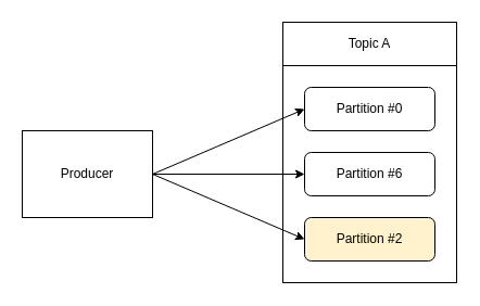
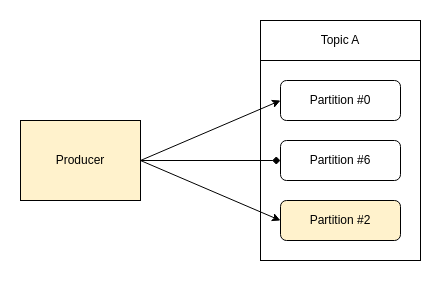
- <mxCell id="2" value="Producer" style="rounded=0;whiteSpace=wrap;html=1;" vertex="1" parent="1"><mxGeometry x="20" y="120" width="120" height="80" as="geometry" /></mxCell>
+ <mxCell id="2" value="Producer" style="rounded=0;whiteSpace=wrap;html=1;fillColor=#fff2cc;" vertex="1" parent="1"><mxGeometry x="20" y="120" width="120" height="80" as="geometry" /></mxCell>
- <mxCell id="9" value="" style="endArrow=classic;html=1;exitX=1;exitY=0.5;exitDx=0;exitDy=0;entryX=0;entryY=0.5;entryDx=0;entryDy=0;" edge="1" parent="1" source="2" target="5"><mxGeometry width="50" height="50" relative="1" as="geometry"><mxPoint x="150" y="170" as="sourcePoint" /><mxPoint x="290" y="110" as="targetPoint" /></mxGeometry></mxCell>
+ <mxCell id="9" value="" style="endArrow=diamond;html=1;exitX=1;exitY=0.5;exitDx=0;exitDy=0;entryX=0;entryY=0.5;entryDx=0;entryDy=0;" edge="1" parent="1" source="2" target="5"><mxGeometry width="50" height="50" relative="1" as="geometry"><mxPoint x="150" y="170" as="sourcePoint" /><mxPoint x="290" y="110" as="targetPoint" /></mxGeometry></mxCell>
